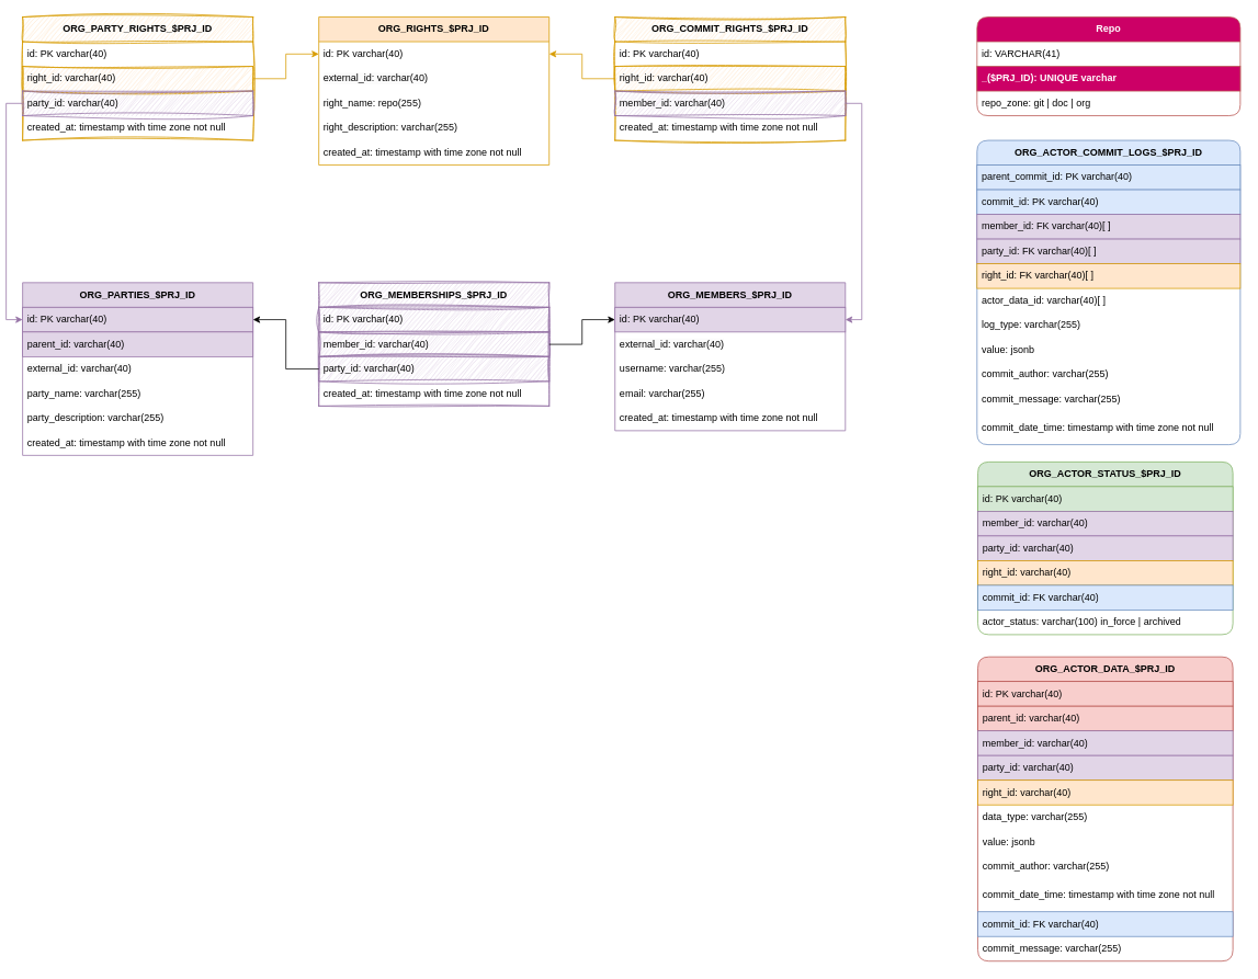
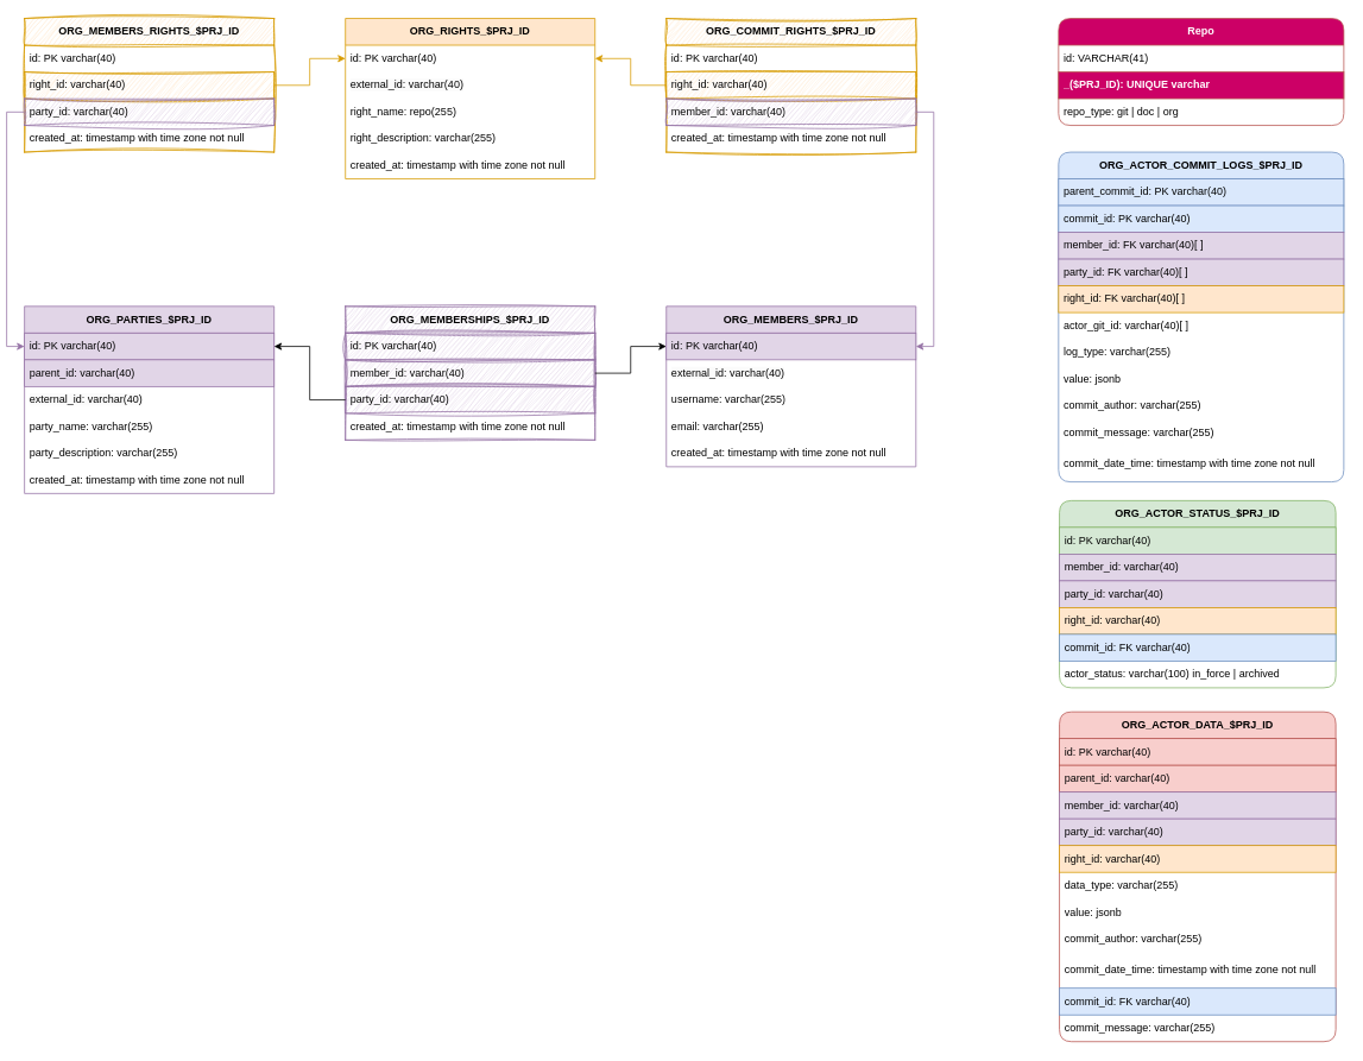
- <mxCell id="19" value="&lt;b&gt;ORG_PARTY_RIGHTS_$PRJ_ID&lt;/b&gt;" style="swimlane;fontStyle=0;childLayout=stackLayout;horizontal=1;startSize=30;horizontalStack=0;resizeParent=1;resizeParentMax=0;resizeLast=0;collapsible=1;marginBottom=0;whiteSpace=wrap;html=1;fillColor=#ffe6cc;strokeColor=#d79b00;sketch=1;curveFitting=1;jiggle=2;" vertex="1" parent="1"><mxGeometry x="20" y="20" width="280" height="150" as="geometry" /></mxCell>
+ <mxCell id="19" value="&lt;b&gt;ORG_MEMBERS_RIGHTS_$PRJ_ID&lt;/b&gt;" style="swimlane;fontStyle=0;childLayout=stackLayout;horizontal=1;startSize=30;horizontalStack=0;resizeParent=1;resizeParentMax=0;resizeLast=0;collapsible=1;marginBottom=0;whiteSpace=wrap;html=1;fillColor=#ffe6cc;strokeColor=#d79b00;sketch=1;curveFitting=1;jiggle=2;" vertex="1" parent="1"><mxGeometry x="20" y="20" width="280" height="150" as="geometry" /></mxCell>
- <mxCell id="5" value="repo_zone: git | doc | org" style="text;strokeColor=none;fillColor=none;align=left;verticalAlign=middle;spacingLeft=4;spacingRight=4;overflow=hidden;points=[[0,0.5],[1,0.5]];portConstraint=eastwest;rotatable=0;whiteSpace=wrap;html=1;" vertex="1" parent="2"><mxGeometry y="90" width="320" height="30" as="geometry" /></mxCell>
+ <mxCell id="5" value="repo_type: git | doc | org" style="text;strokeColor=none;fillColor=none;align=left;verticalAlign=middle;spacingLeft=4;spacingRight=4;overflow=hidden;points=[[0,0.5],[1,0.5]];portConstraint=eastwest;rotatable=0;whiteSpace=wrap;html=1;" vertex="1" parent="2"><mxGeometry y="90" width="320" height="30" as="geometry" /></mxCell>
- <mxCell id="60" value="actor_data_id: varchar(40)[ ]&amp;nbsp;" style="text;strokeColor=none;fillColor=none;align=left;verticalAlign=middle;spacingLeft=4;spacingRight=4;overflow=hidden;points=[[0,0.5],[1,0.5]];portConstraint=eastwest;rotatable=0;whiteSpace=wrap;html=1;" vertex="1" parent="54"><mxGeometry y="180" width="320" height="30" as="geometry" /></mxCell>
+ <mxCell id="60" value="actor_git_id: varchar(40)[ ]&amp;nbsp;" style="text;strokeColor=none;fillColor=none;align=left;verticalAlign=middle;spacingLeft=4;spacingRight=4;overflow=hidden;points=[[0,0.5],[1,0.5]];portConstraint=eastwest;rotatable=0;whiteSpace=wrap;html=1;" vertex="1" parent="54"><mxGeometry y="180" width="320" height="30" as="geometry" /></mxCell>
